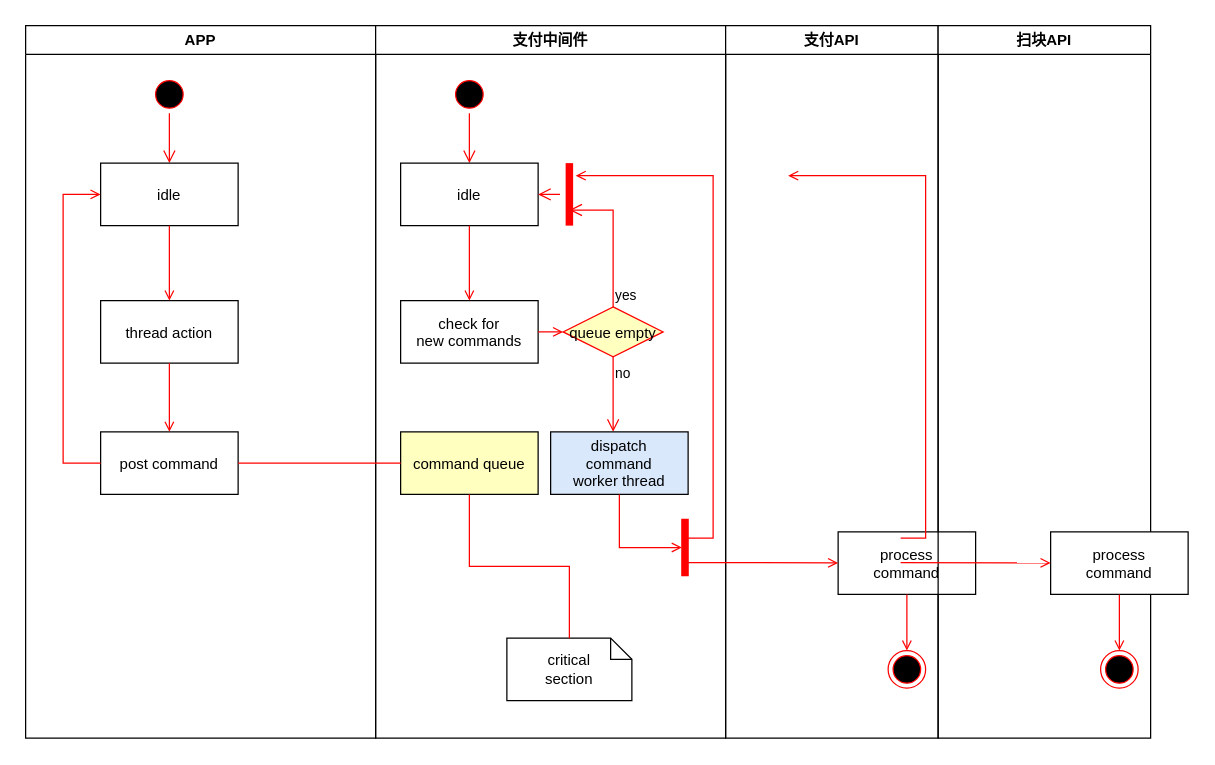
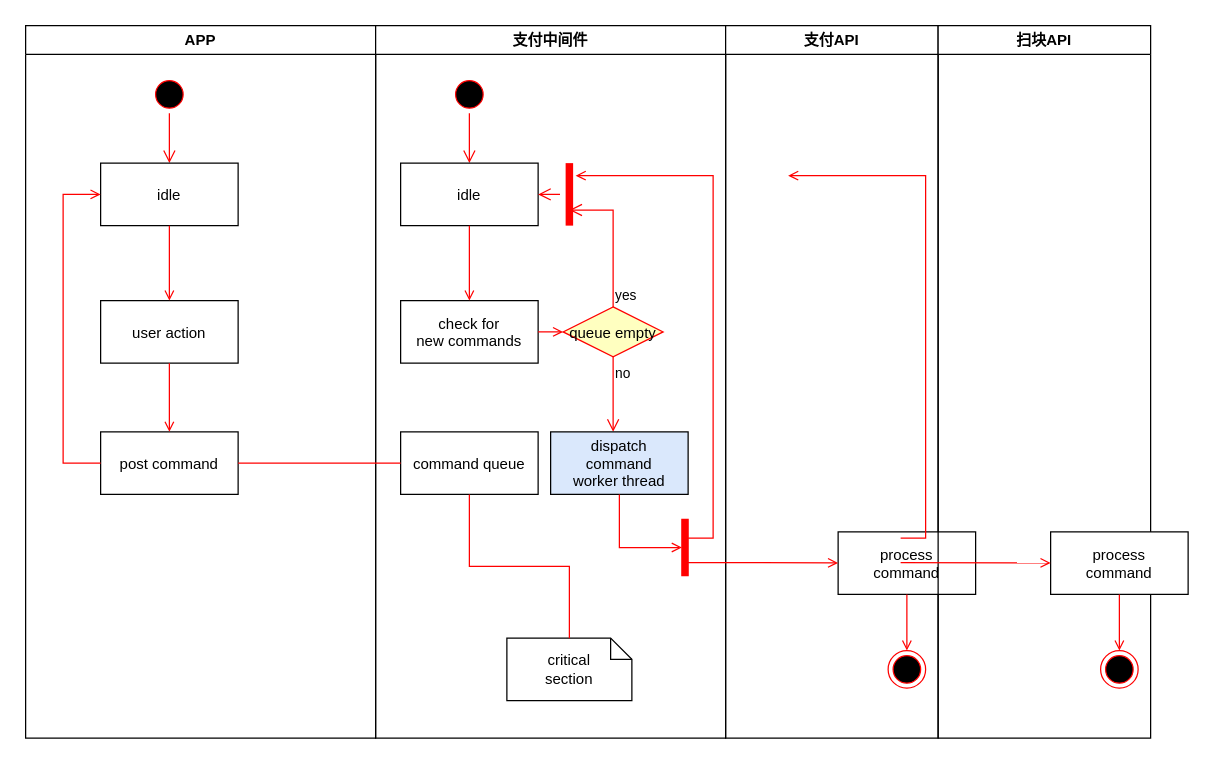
- <mxCell id="6" value="thread action" style="" vertex="1" parent="2"><mxGeometry x="60" y="220" width="110" height="50" as="geometry" /></mxCell>
+ <mxCell id="6" value="user action" style="" vertex="1" parent="2"><mxGeometry x="60" y="220" width="110" height="50" as="geometry" /></mxCell>
- <mxCell id="17" value="command queue" style="fillColor=#ffffc0;" vertex="1" parent="11"><mxGeometry x="20" y="325" width="110" height="50" as="geometry" /></mxCell>
+ <mxCell id="17" value="command queue" style="" vertex="1" parent="11"><mxGeometry x="20" y="325" width="110" height="50" as="geometry" /></mxCell>
